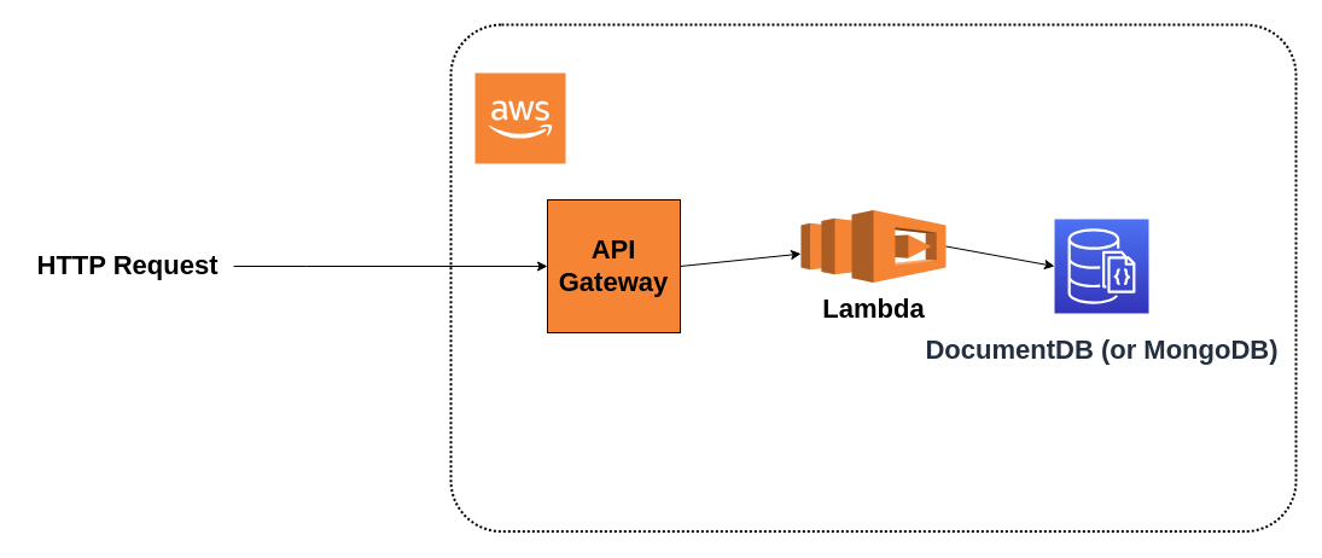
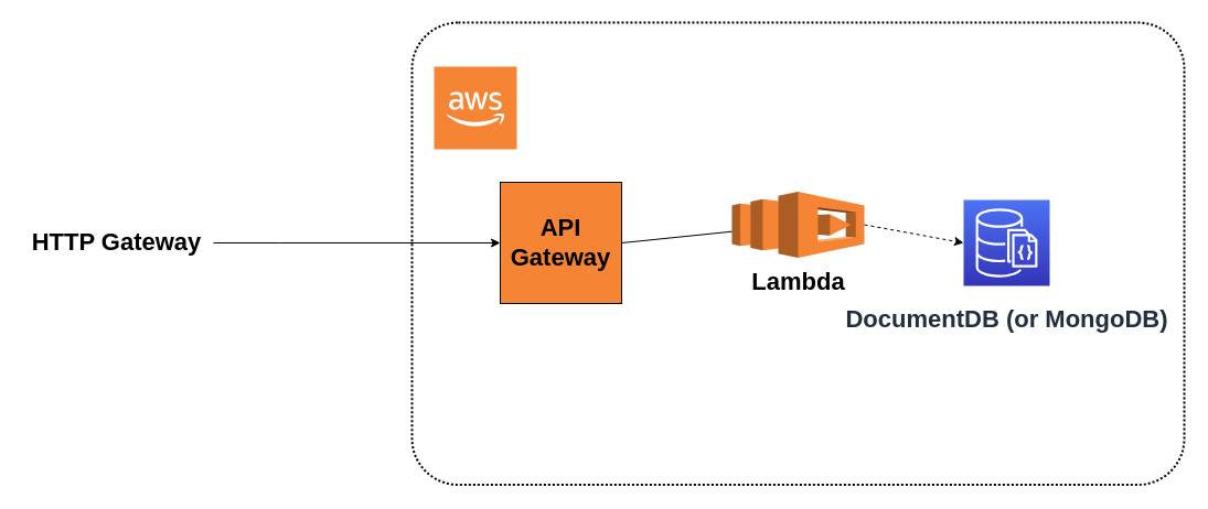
- <mxCell id="8" value="" style="endArrow=classic;html=1;rounded=0;fontSize=15;exitX=1;exitY=0.5;exitDx=0;exitDy=0;" edge="1" parent="1" source="6" target="7"><mxGeometry width="50" height="50" relative="1" as="geometry"><mxPoint x="623" y="390" as="sourcePoint" /><mxPoint x="673" y="340" as="targetPoint" /></mxGeometry></mxCell>
+ <mxCell id="8" value="" style="endArrow=none;html=1;rounded=0;fontSize=15;exitX=1;exitY=0.5;exitDx=0;exitDy=0;" edge="1" parent="1" source="6" target="7"><mxGeometry width="50" height="50" relative="1" as="geometry"><mxPoint x="623" y="390" as="sourcePoint" /><mxPoint x="673" y="340" as="targetPoint" /></mxGeometry></mxCell>
- <mxCell id="10" value="" style="endArrow=classic;html=1;rounded=0;fontSize=22;entryX=0;entryY=0.5;entryDx=0;entryDy=0;entryPerimeter=0;exitX=1;exitY=0.5;exitDx=0;exitDy=0;exitPerimeter=0;" edge="1" parent="1" source="7" target="9"><mxGeometry width="50" height="50" relative="1" as="geometry"><mxPoint x="623" y="390" as="sourcePoint" /><mxPoint x="673" y="340" as="targetPoint" /></mxGeometry></mxCell>
+ <mxCell id="10" value="" style="endArrow=classic;html=1;rounded=0;fontSize=22;entryX=0;entryY=0.5;entryDx=0;entryDy=0;entryPerimeter=0;exitX=1;exitY=0.5;exitDx=0;exitDy=0;exitPerimeter=0;dashed=1;" edge="1" parent="1" source="7" target="9"><mxGeometry width="50" height="50" relative="1" as="geometry"><mxPoint x="623" y="390" as="sourcePoint" /><mxPoint x="673" y="340" as="targetPoint" /></mxGeometry></mxCell>
- <mxCell id="5" value="HTTP Request" style="text;html=1;align=center;verticalAlign=middle;resizable=0;points=[];autosize=1;strokeColor=none;fillColor=none;fontSize=22;fontStyle=1" vertex="1" parent="1"><mxGeometry x="20" y="200" width="170" height="40" as="geometry" /></mxCell>
+ <mxCell id="5" value="HTTP Gateway" style="text;html=1;align=center;verticalAlign=middle;resizable=0;points=[];autosize=1;strokeColor=none;fillColor=none;fontSize=22;fontStyle=1" vertex="1" parent="1"><mxGeometry x="20" y="200" width="170" height="40" as="geometry" /></mxCell>
